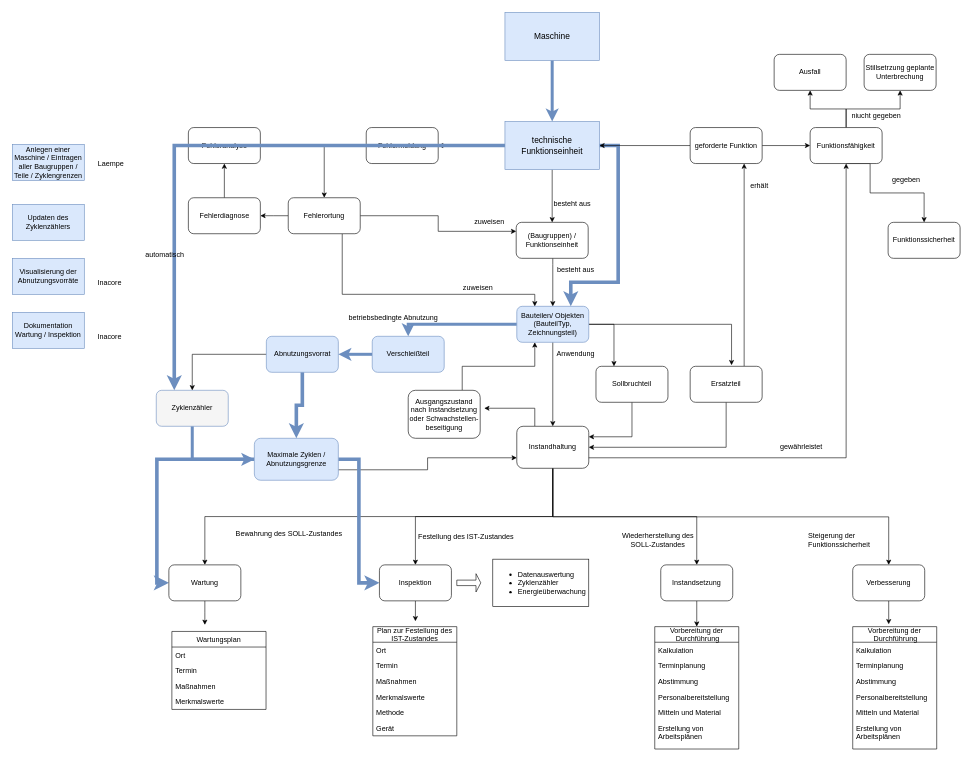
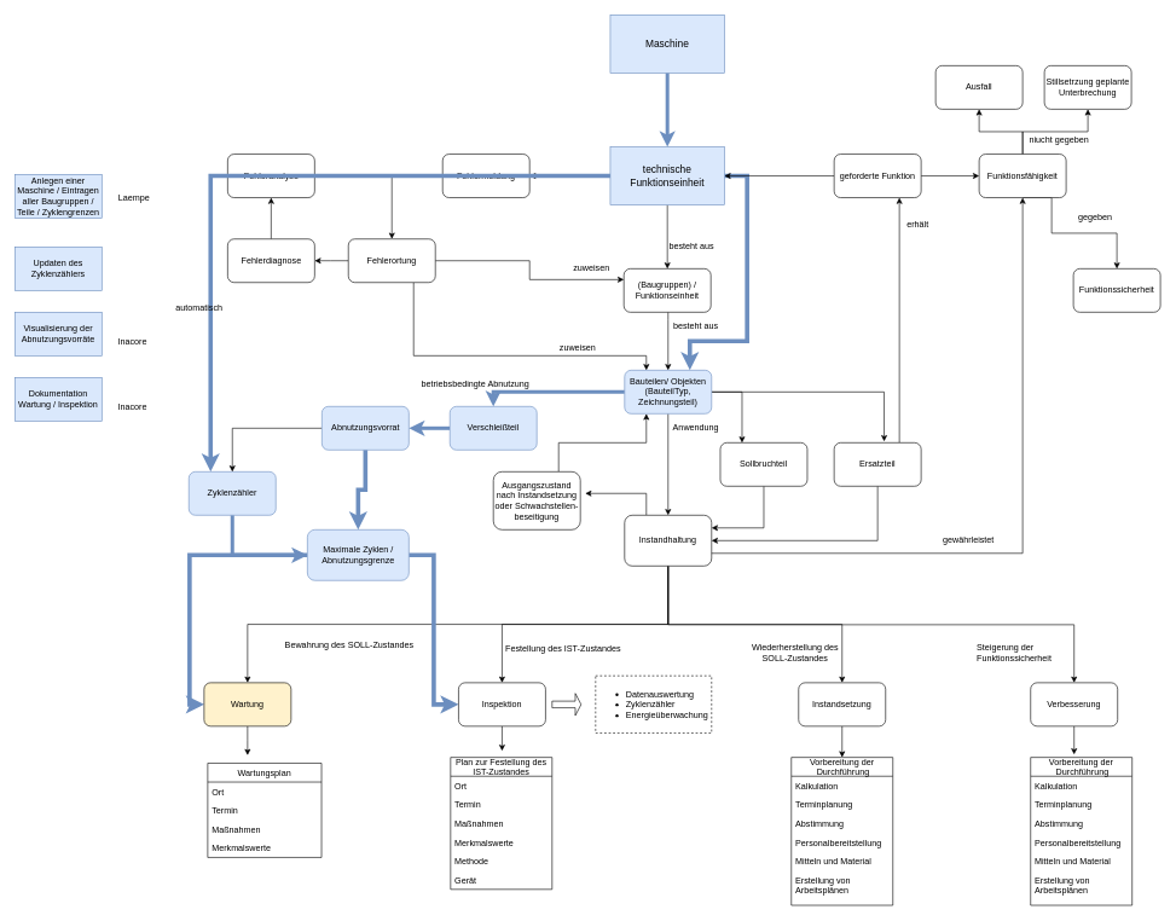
- <mxCell id="5" value="Zyklenzähler" style="rounded=1;whiteSpace=wrap;html=1;fillColor=#f5f5f5;strokeColor=#6c8ebf;" parent="1" vertex="1"><mxGeometry x="260" y="650" width="120" height="60" as="geometry" /></mxCell>
+ <mxCell id="5" value="Zyklenzähler" style="rounded=1;whiteSpace=wrap;html=1;fillColor=#dae8fc;strokeColor=#6c8ebf;" parent="1" vertex="1"><mxGeometry x="260" y="650" width="120" height="60" as="geometry" /></mxCell>
- <mxCell id="17" style="edgeStyle=orthogonalEdgeStyle;rounded=0;orthogonalLoop=1;jettySize=auto;html=1;exitX=1;exitY=0.75;exitDx=0;exitDy=0;entryX=0;entryY=0.75;entryDx=0;entryDy=0;" parent="1" source="20" target="16" edge="1"><mxGeometry relative="1" as="geometry" /></mxCell>
- <mxCell id="37" value="Wartung" style="rounded=1;whiteSpace=wrap;html=1;" parent="1" vertex="1"><mxGeometry x="281" y="941" width="120" height="60" as="geometry" /></mxCell>
+ <mxCell id="37" value="Wartung" style="rounded=1;whiteSpace=wrap;html=1;fillColor=#fff2cc;" parent="1" vertex="1"><mxGeometry x="281" y="941" width="120" height="60" as="geometry" /></mxCell>
- <mxCell id="106" value="&lt;ul&gt;&lt;li&gt;Datenauswertung&lt;/li&gt;&lt;li&gt;Zyklenzähler&lt;/li&gt;&lt;li&gt;Energieüberwachung&lt;/li&gt;&lt;/ul&gt;" style="rounded=0;whiteSpace=wrap;html=1;align=left;" parent="1" vertex="1"><mxGeometry x="821" y="931.5" width="160" height="79" as="geometry" /></mxCell>
+ <mxCell id="106" value="&lt;ul&gt;&lt;li&gt;Datenauswertung&lt;/li&gt;&lt;li&gt;Zyklenzähler&lt;/li&gt;&lt;li&gt;Energieüberwachung&lt;/li&gt;&lt;/ul&gt;" style="rounded=0;whiteSpace=wrap;html=1;align=left;dashed=1;" parent="1" vertex="1"><mxGeometry x="821" y="931.5" width="160" height="79" as="geometry" /></mxCell>
